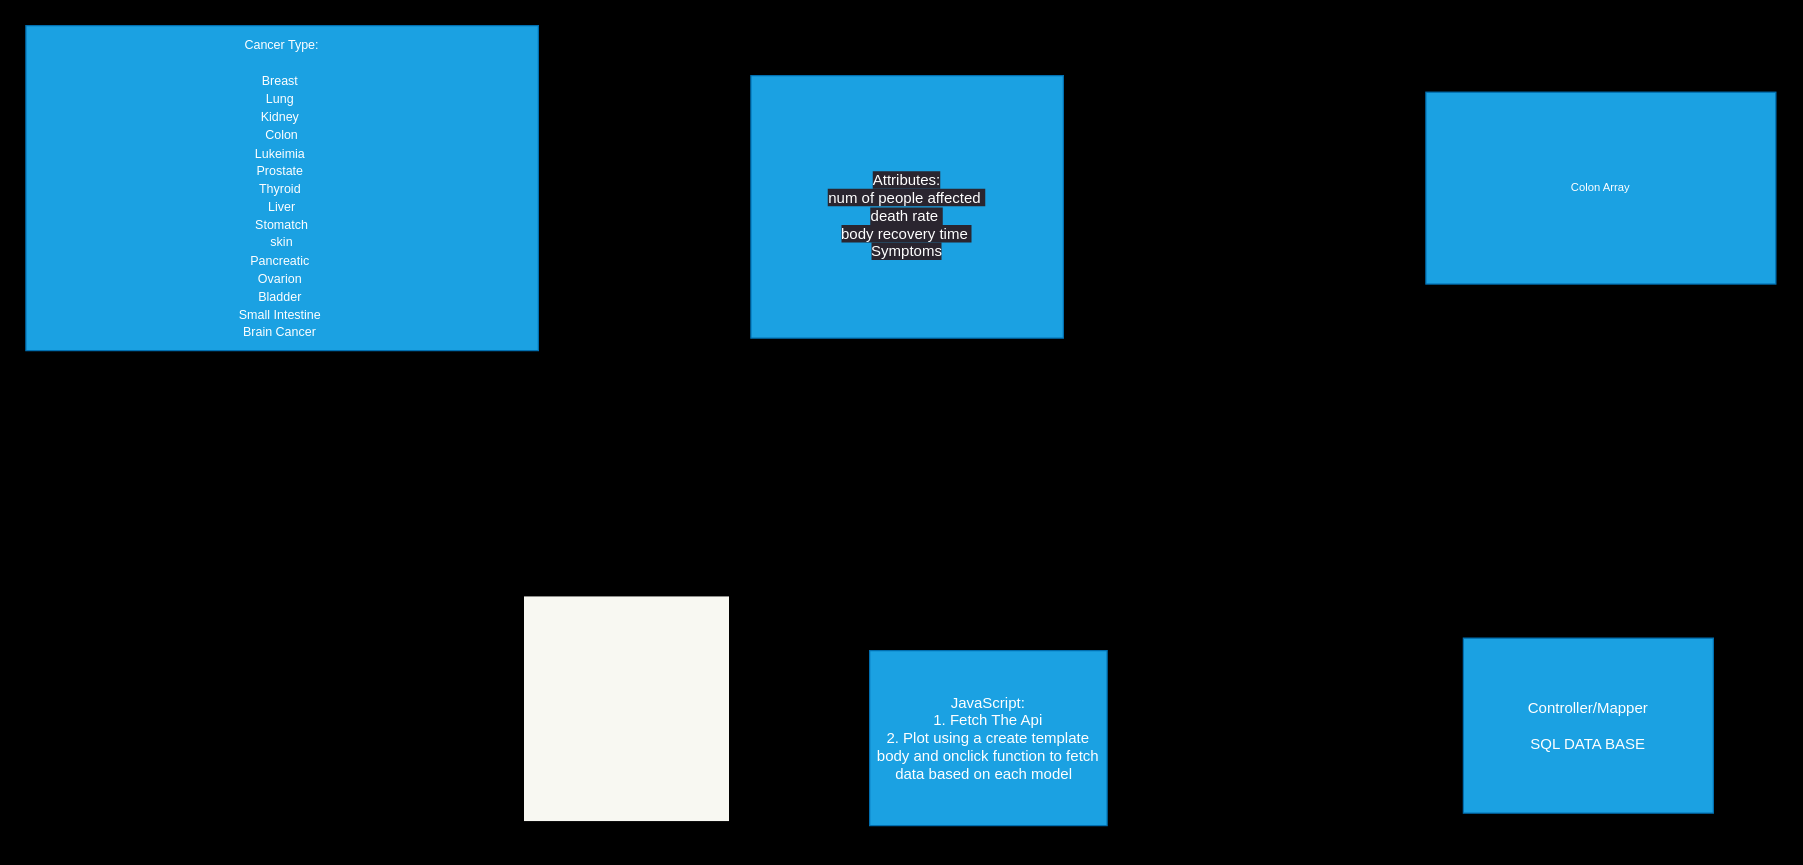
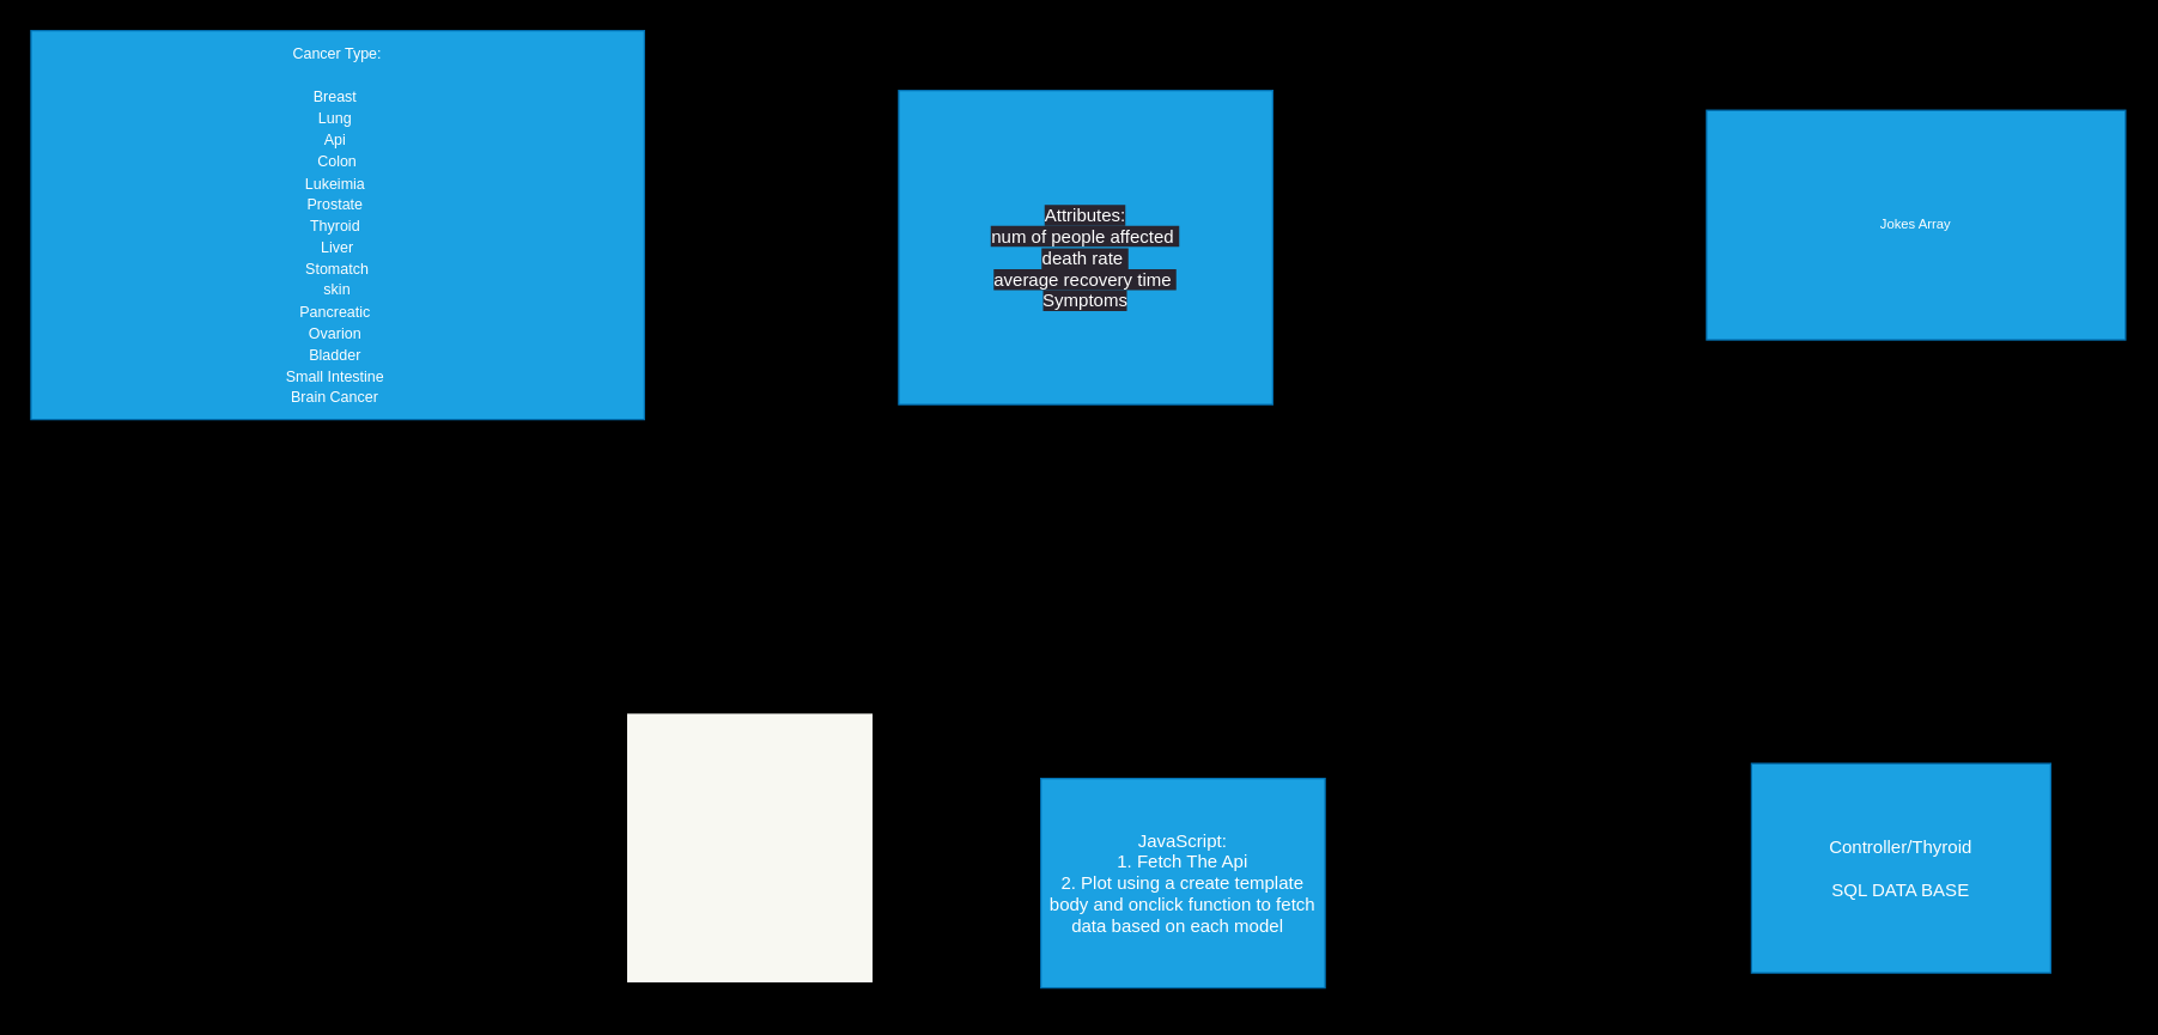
- <mxCell id="3" value="&lt;font style=&quot;font-size: 10px;&quot;&gt;Cancer Type:&lt;br&gt;&lt;br&gt;Breast&amp;nbsp;&lt;br&gt;Lung&amp;nbsp;&lt;br&gt;Kidney&amp;nbsp;&lt;br&gt;Colon&lt;br&gt;Lukeimia&amp;nbsp;&lt;br&gt;Prostate&amp;nbsp;&lt;br&gt;Thyroid&amp;nbsp;&lt;br&gt;Liver&lt;br&gt;Stomatch&lt;br&gt;skin&lt;br&gt;Pancreatic&amp;nbsp;&lt;br&gt;Ovarion&amp;nbsp;&lt;br&gt;Bladder&amp;nbsp;&lt;br&gt;Small Intestine&amp;nbsp;&lt;br&gt;Brain Cancer&lt;/font&gt;&amp;nbsp;" style="whiteSpace=wrap;html=1;fillColor=#1ba1e2;fontColor=#ffffff;strokeColor=#006EAF;" parent="1" vertex="1"><mxGeometry x="20" y="20" width="410" height="260" as="geometry" /></mxCell>
+ <mxCell id="3" value="&lt;font style=&quot;font-size: 10px;&quot;&gt;Cancer Type:&lt;br&gt;&lt;br&gt;Breast&amp;nbsp;&lt;br&gt;Lung&amp;nbsp;&lt;br&gt;Api&amp;nbsp;&lt;br&gt;Colon&lt;br&gt;Lukeimia&amp;nbsp;&lt;br&gt;Prostate&amp;nbsp;&lt;br&gt;Thyroid&amp;nbsp;&lt;br&gt;Liver&lt;br&gt;Stomatch&lt;br&gt;skin&lt;br&gt;Pancreatic&amp;nbsp;&lt;br&gt;Ovarion&amp;nbsp;&lt;br&gt;Bladder&amp;nbsp;&lt;br&gt;Small Intestine&amp;nbsp;&lt;br&gt;Brain Cancer&lt;/font&gt;&amp;nbsp;" style="whiteSpace=wrap;html=1;fillColor=#1ba1e2;fontColor=#ffffff;strokeColor=#006EAF;" parent="1" vertex="1"><mxGeometry x="20" y="20" width="410" height="260" as="geometry" /></mxCell>
- <mxCell id="6" value="Colon Array" style="whiteSpace=wrap;html=1;fillColor=#1ba1e2;fontColor=#ffffff;strokeColor=#006EAF;fontSize=9;" parent="1" vertex="1"><mxGeometry x="1140" y="73.25" width="280" height="153.5" as="geometry" /></mxCell>
+ <mxCell id="6" value="Jokes Array" style="whiteSpace=wrap;html=1;fillColor=#1ba1e2;fontColor=#ffffff;strokeColor=#006EAF;fontSize=9;" parent="1" vertex="1"><mxGeometry x="1140" y="73.25" width="280" height="153.5" as="geometry" /></mxCell>
- <mxCell id="4" value="&lt;meta charset=&quot;utf-8&quot;&gt;&lt;br style=&quot;border-color: rgb(0, 0, 0); color: rgb(255, 255, 255); font-family: Helvetica; font-size: 12px; font-style: normal; font-variant-ligatures: normal; font-variant-caps: normal; font-weight: 400; letter-spacing: normal; orphans: 2; text-align: center; text-indent: 0px; text-transform: none; widows: 2; word-spacing: 0px; -webkit-text-stroke-width: 0px; background-color: rgb(42, 37, 47); text-decoration-thickness: initial; text-decoration-style: initial; text-decoration-color: initial;&quot;&gt;&lt;span style=&quot;color: rgb(255, 255, 255); font-family: Helvetica; font-size: 12px; font-style: normal; font-variant-ligatures: normal; font-variant-caps: normal; font-weight: 400; letter-spacing: normal; orphans: 2; text-align: center; text-indent: 0px; text-transform: none; widows: 2; word-spacing: 0px; -webkit-text-stroke-width: 0px; background-color: rgb(42, 37, 47); text-decoration-thickness: initial; text-decoration-style: initial; text-decoration-color: initial; float: none; display: inline !important;&quot;&gt;Attributes:&lt;/span&gt;&lt;br style=&quot;border-color: rgb(0, 0, 0); color: rgb(255, 255, 255); font-family: Helvetica; font-size: 12px; font-style: normal; font-variant-ligatures: normal; font-variant-caps: normal; font-weight: 400; letter-spacing: normal; orphans: 2; text-align: center; text-indent: 0px; text-transform: none; widows: 2; word-spacing: 0px; -webkit-text-stroke-width: 0px; background-color: rgb(42, 37, 47); text-decoration-thickness: initial; text-decoration-style: initial; text-decoration-color: initial;&quot;&gt;&lt;span style=&quot;color: rgb(255, 255, 255); font-family: Helvetica; font-size: 12px; font-style: normal; font-variant-ligatures: normal; font-variant-caps: normal; font-weight: 400; letter-spacing: normal; orphans: 2; text-align: center; text-indent: 0px; text-transform: none; widows: 2; word-spacing: 0px; -webkit-text-stroke-width: 0px; background-color: rgb(42, 37, 47); text-decoration-thickness: initial; text-decoration-style: initial; text-decoration-color: initial; float: none; display: inline !important;&quot;&gt;num of people affected&amp;nbsp;&lt;/span&gt;&lt;br style=&quot;border-color: rgb(0, 0, 0); color: rgb(255, 255, 255); font-family: Helvetica; font-size: 12px; font-style: normal; font-variant-ligatures: normal; font-variant-caps: normal; font-weight: 400; letter-spacing: normal; orphans: 2; text-align: center; text-indent: 0px; text-transform: none; widows: 2; word-spacing: 0px; -webkit-text-stroke-width: 0px; background-color: rgb(42, 37, 47); text-decoration-thickness: initial; text-decoration-style: initial; text-decoration-color: initial;&quot;&gt;&lt;span style=&quot;color: rgb(255, 255, 255); font-family: Helvetica; font-size: 12px; font-style: normal; font-variant-ligatures: normal; font-variant-caps: normal; font-weight: 400; letter-spacing: normal; orphans: 2; text-align: center; text-indent: 0px; text-transform: none; widows: 2; word-spacing: 0px; -webkit-text-stroke-width: 0px; background-color: rgb(42, 37, 47); text-decoration-thickness: initial; text-decoration-style: initial; text-decoration-color: initial; float: none; display: inline !important;&quot;&gt;death rate&amp;nbsp;&lt;/span&gt;&lt;br style=&quot;border-color: rgb(0, 0, 0); color: rgb(255, 255, 255); font-family: Helvetica; font-size: 12px; font-style: normal; font-variant-ligatures: normal; font-variant-caps: normal; font-weight: 400; letter-spacing: normal; orphans: 2; text-align: center; text-indent: 0px; text-transform: none; widows: 2; word-spacing: 0px; -webkit-text-stroke-width: 0px; background-color: rgb(42, 37, 47); text-decoration-thickness: initial; text-decoration-style: initial; text-decoration-color: initial;&quot;&gt;&lt;span style=&quot;color: rgb(255, 255, 255); font-family: Helvetica; font-size: 12px; font-style: normal; font-variant-ligatures: normal; font-variant-caps: normal; font-weight: 400; letter-spacing: normal; orphans: 2; text-align: center; text-indent: 0px; text-transform: none; widows: 2; word-spacing: 0px; -webkit-text-stroke-width: 0px; background-color: rgb(42, 37, 47); text-decoration-thickness: initial; text-decoration-style: initial; text-decoration-color: initial; float: none; display: inline !important;&quot;&gt;body recovery time&amp;nbsp;&lt;/span&gt;&lt;br style=&quot;border-color: rgb(0, 0, 0); color: rgb(255, 255, 255); font-family: Helvetica; font-size: 12px; font-style: normal; font-variant-ligatures: normal; font-variant-caps: normal; font-weight: 400; letter-spacing: normal; orphans: 2; text-align: center; text-indent: 0px; text-transform: none; widows: 2; word-spacing: 0px; -webkit-text-stroke-width: 0px; background-color: rgb(42, 37, 47); text-decoration-thickness: initial; text-decoration-style: initial; text-decoration-color: initial;&quot;&gt;&lt;span style=&quot;color: rgb(255, 255, 255); font-family: Helvetica; font-size: 12px; font-style: normal; font-variant-ligatures: normal; font-variant-caps: normal; font-weight: 400; letter-spacing: normal; orphans: 2; text-align: center; text-indent: 0px; text-transform: none; widows: 2; word-spacing: 0px; -webkit-text-stroke-width: 0px; background-color: rgb(42, 37, 47); text-decoration-thickness: initial; text-decoration-style: initial; text-decoration-color: initial; float: none; display: inline !important;&quot;&gt;Symptoms&lt;/span&gt;" style="whiteSpace=wrap;html=1;fillColor=#1ba1e2;fontColor=#ffffff;strokeColor=#006EAF;" parent="1" vertex="1"><mxGeometry x="600" y="60" width="250" height="210" as="geometry" /></mxCell>
+ <mxCell id="4" value="&lt;meta charset=&quot;utf-8&quot;&gt;&lt;br style=&quot;border-color: rgb(0, 0, 0); color: rgb(255, 255, 255); font-family: Helvetica; font-size: 12px; font-style: normal; font-variant-ligatures: normal; font-variant-caps: normal; font-weight: 400; letter-spacing: normal; orphans: 2; text-align: center; text-indent: 0px; text-transform: none; widows: 2; word-spacing: 0px; -webkit-text-stroke-width: 0px; background-color: rgb(42, 37, 47); text-decoration-thickness: initial; text-decoration-style: initial; text-decoration-color: initial;&quot;&gt;&lt;span style=&quot;color: rgb(255, 255, 255); font-family: Helvetica; font-size: 12px; font-style: normal; font-variant-ligatures: normal; font-variant-caps: normal; font-weight: 400; letter-spacing: normal; orphans: 2; text-align: center; text-indent: 0px; text-transform: none; widows: 2; word-spacing: 0px; -webkit-text-stroke-width: 0px; background-color: rgb(42, 37, 47); text-decoration-thickness: initial; text-decoration-style: initial; text-decoration-color: initial; float: none; display: inline !important;&quot;&gt;Attributes:&lt;/span&gt;&lt;br style=&quot;border-color: rgb(0, 0, 0); color: rgb(255, 255, 255); font-family: Helvetica; font-size: 12px; font-style: normal; font-variant-ligatures: normal; font-variant-caps: normal; font-weight: 400; letter-spacing: normal; orphans: 2; text-align: center; text-indent: 0px; text-transform: none; widows: 2; word-spacing: 0px; -webkit-text-stroke-width: 0px; background-color: rgb(42, 37, 47); text-decoration-thickness: initial; text-decoration-style: initial; text-decoration-color: initial;&quot;&gt;&lt;span style=&quot;color: rgb(255, 255, 255); font-family: Helvetica; font-size: 12px; font-style: normal; font-variant-ligatures: normal; font-variant-caps: normal; font-weight: 400; letter-spacing: normal; orphans: 2; text-align: center; text-indent: 0px; text-transform: none; widows: 2; word-spacing: 0px; -webkit-text-stroke-width: 0px; background-color: rgb(42, 37, 47); text-decoration-thickness: initial; text-decoration-style: initial; text-decoration-color: initial; float: none; display: inline !important;&quot;&gt;num of people affected&amp;nbsp;&lt;/span&gt;&lt;br style=&quot;border-color: rgb(0, 0, 0); color: rgb(255, 255, 255); font-family: Helvetica; font-size: 12px; font-style: normal; font-variant-ligatures: normal; font-variant-caps: normal; font-weight: 400; letter-spacing: normal; orphans: 2; text-align: center; text-indent: 0px; text-transform: none; widows: 2; word-spacing: 0px; -webkit-text-stroke-width: 0px; background-color: rgb(42, 37, 47); text-decoration-thickness: initial; text-decoration-style: initial; text-decoration-color: initial;&quot;&gt;&lt;span style=&quot;color: rgb(255, 255, 255); font-family: Helvetica; font-size: 12px; font-style: normal; font-variant-ligatures: normal; font-variant-caps: normal; font-weight: 400; letter-spacing: normal; orphans: 2; text-align: center; text-indent: 0px; text-transform: none; widows: 2; word-spacing: 0px; -webkit-text-stroke-width: 0px; background-color: rgb(42, 37, 47); text-decoration-thickness: initial; text-decoration-style: initial; text-decoration-color: initial; float: none; display: inline !important;&quot;&gt;death rate&amp;nbsp;&lt;/span&gt;&lt;br style=&quot;border-color: rgb(0, 0, 0); color: rgb(255, 255, 255); font-family: Helvetica; font-size: 12px; font-style: normal; font-variant-ligatures: normal; font-variant-caps: normal; font-weight: 400; letter-spacing: normal; orphans: 2; text-align: center; text-indent: 0px; text-transform: none; widows: 2; word-spacing: 0px; -webkit-text-stroke-width: 0px; background-color: rgb(42, 37, 47); text-decoration-thickness: initial; text-decoration-style: initial; text-decoration-color: initial;&quot;&gt;&lt;span style=&quot;color: rgb(255, 255, 255); font-family: Helvetica; font-size: 12px; font-style: normal; font-variant-ligatures: normal; font-variant-caps: normal; font-weight: 400; letter-spacing: normal; orphans: 2; text-align: center; text-indent: 0px; text-transform: none; widows: 2; word-spacing: 0px; -webkit-text-stroke-width: 0px; background-color: rgb(42, 37, 47); text-decoration-thickness: initial; text-decoration-style: initial; text-decoration-color: initial; float: none; display: inline !important;&quot;&gt;average recovery time&amp;nbsp;&lt;/span&gt;&lt;br style=&quot;border-color: rgb(0, 0, 0); color: rgb(255, 255, 255); font-family: Helvetica; font-size: 12px; font-style: normal; font-variant-ligatures: normal; font-variant-caps: normal; font-weight: 400; letter-spacing: normal; orphans: 2; text-align: center; text-indent: 0px; text-transform: none; widows: 2; word-spacing: 0px; -webkit-text-stroke-width: 0px; background-color: rgb(42, 37, 47); text-decoration-thickness: initial; text-decoration-style: initial; text-decoration-color: initial;&quot;&gt;&lt;span style=&quot;color: rgb(255, 255, 255); font-family: Helvetica; font-size: 12px; font-style: normal; font-variant-ligatures: normal; font-variant-caps: normal; font-weight: 400; letter-spacing: normal; orphans: 2; text-align: center; text-indent: 0px; text-transform: none; widows: 2; word-spacing: 0px; -webkit-text-stroke-width: 0px; background-color: rgb(42, 37, 47); text-decoration-thickness: initial; text-decoration-style: initial; text-decoration-color: initial; float: none; display: inline !important;&quot;&gt;Symptoms&lt;/span&gt;" style="whiteSpace=wrap;html=1;fillColor=#1ba1e2;fontColor=#ffffff;strokeColor=#006EAF;" parent="1" vertex="1"><mxGeometry x="600" y="60" width="250" height="210" as="geometry" /></mxCell>
- <mxCell id="8" value="Controller/Mapper&lt;br&gt;&lt;br&gt;SQL DATA BASE" style="whiteSpace=wrap;html=1;fillColor=#1ba1e2;fontColor=#ffffff;strokeColor=#006EAF;" parent="1" vertex="1"><mxGeometry x="1170" y="510" width="200" height="140" as="geometry" /></mxCell>
+ <mxCell id="8" value="Controller/Thyroid&lt;br&gt;&lt;br&gt;SQL DATA BASE" style="whiteSpace=wrap;html=1;fillColor=#1ba1e2;fontColor=#ffffff;strokeColor=#006EAF;" parent="1" vertex="1"><mxGeometry x="1170" y="510" width="200" height="140" as="geometry" /></mxCell>
